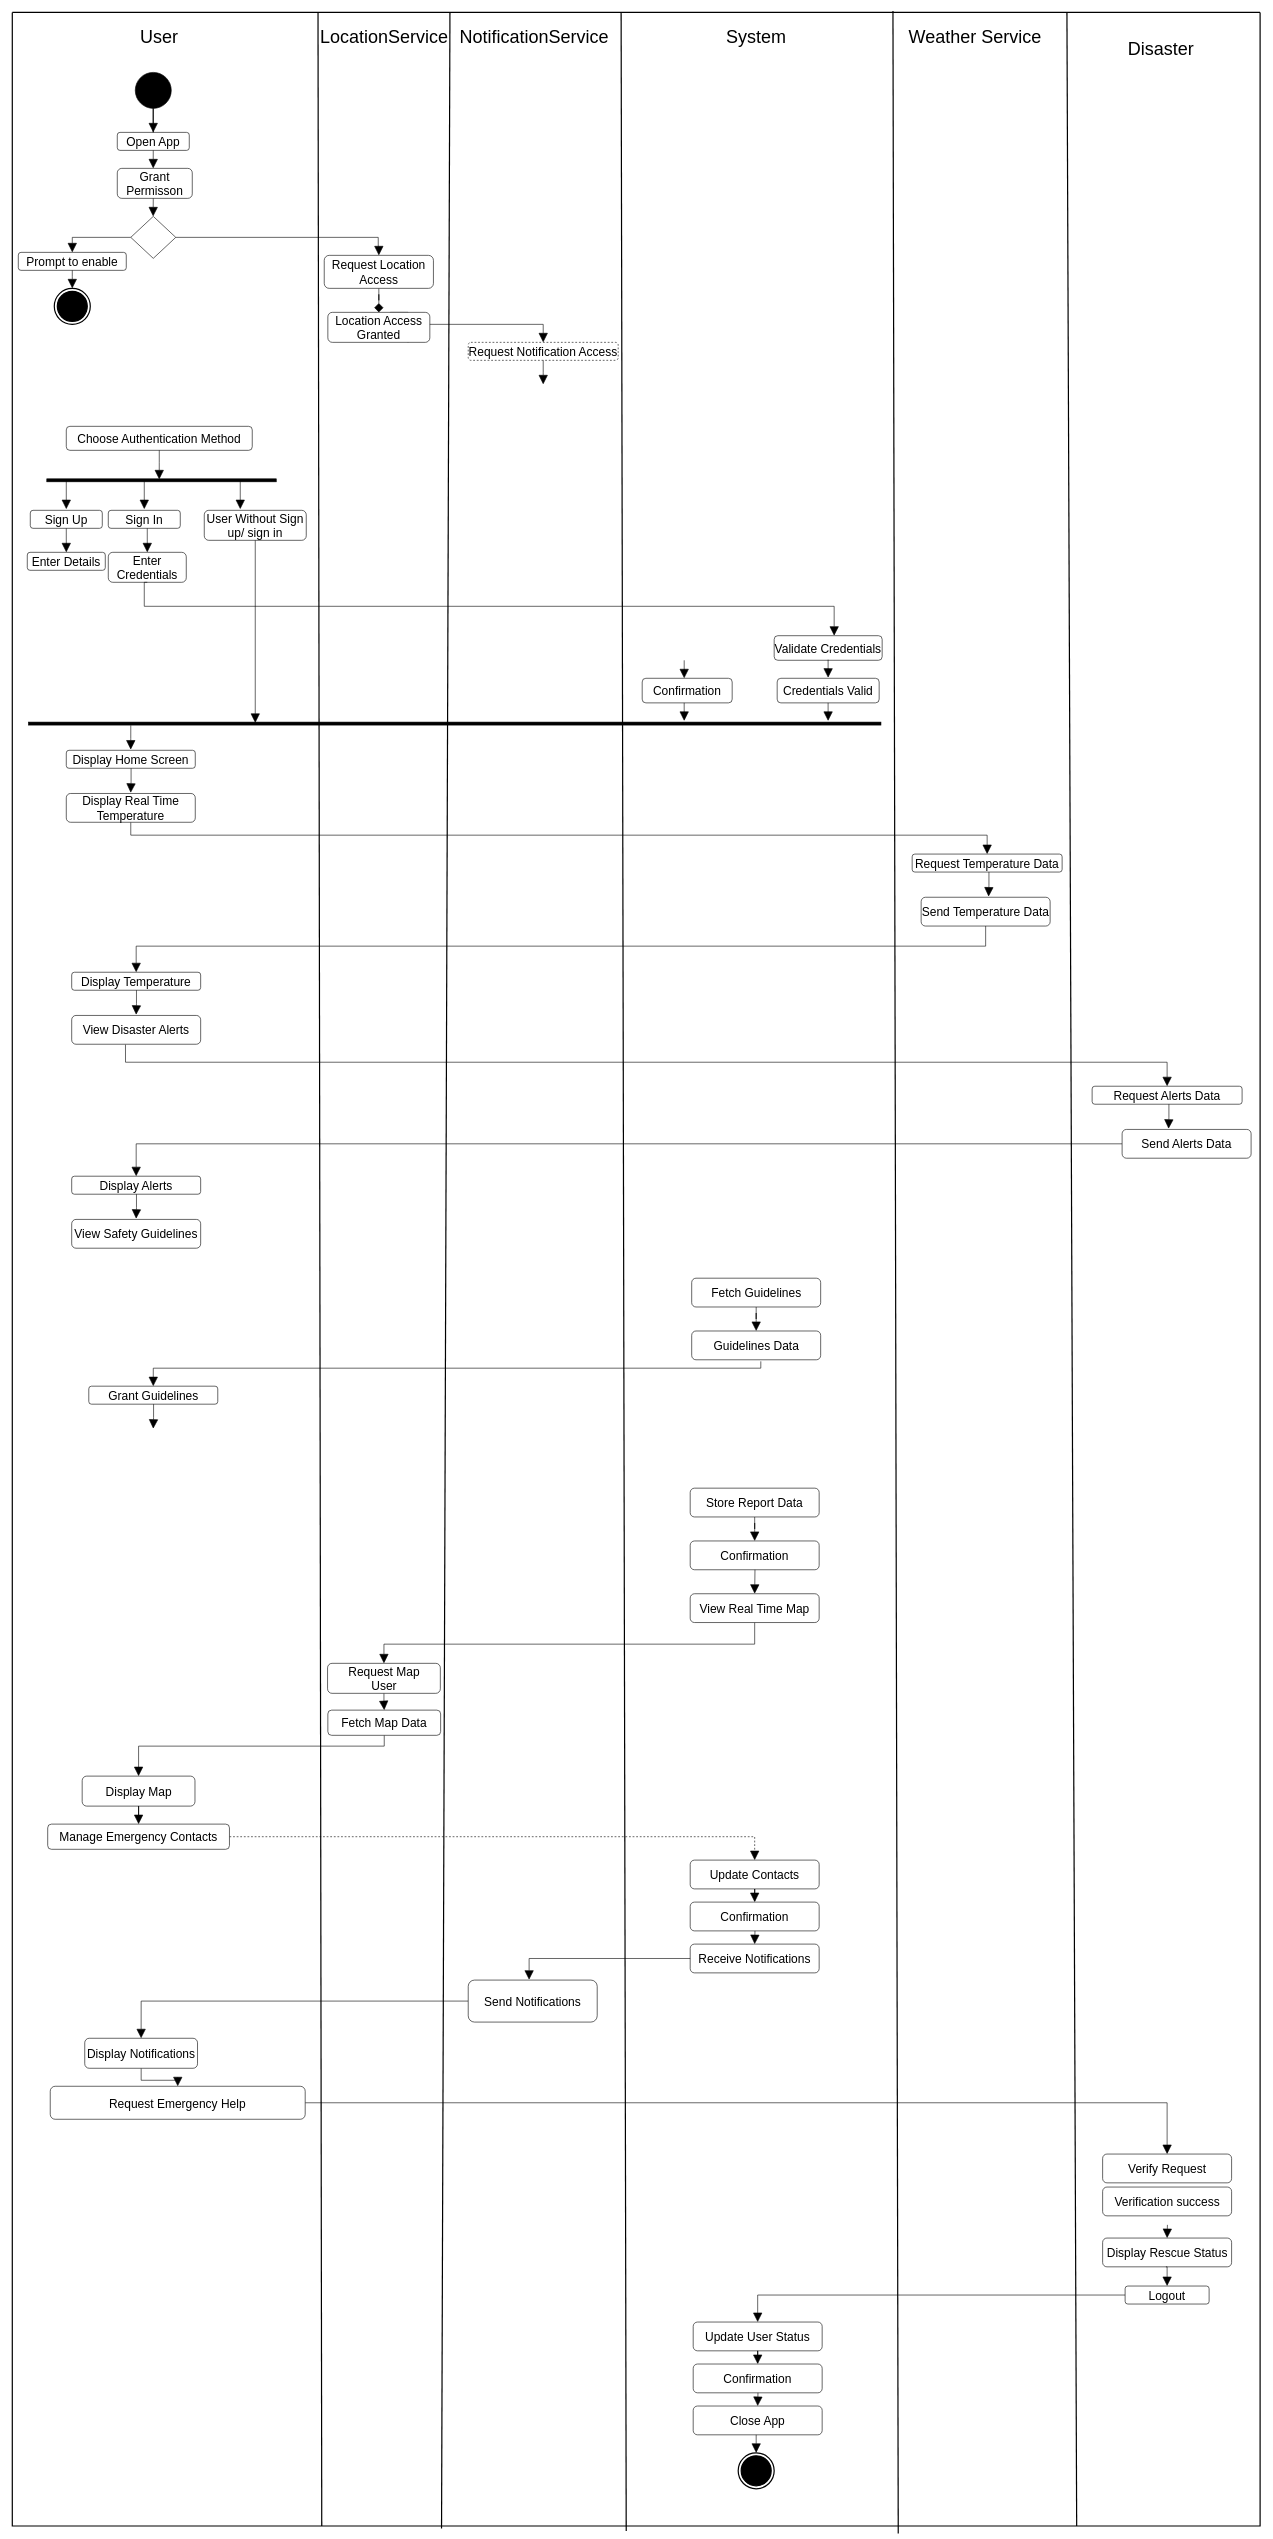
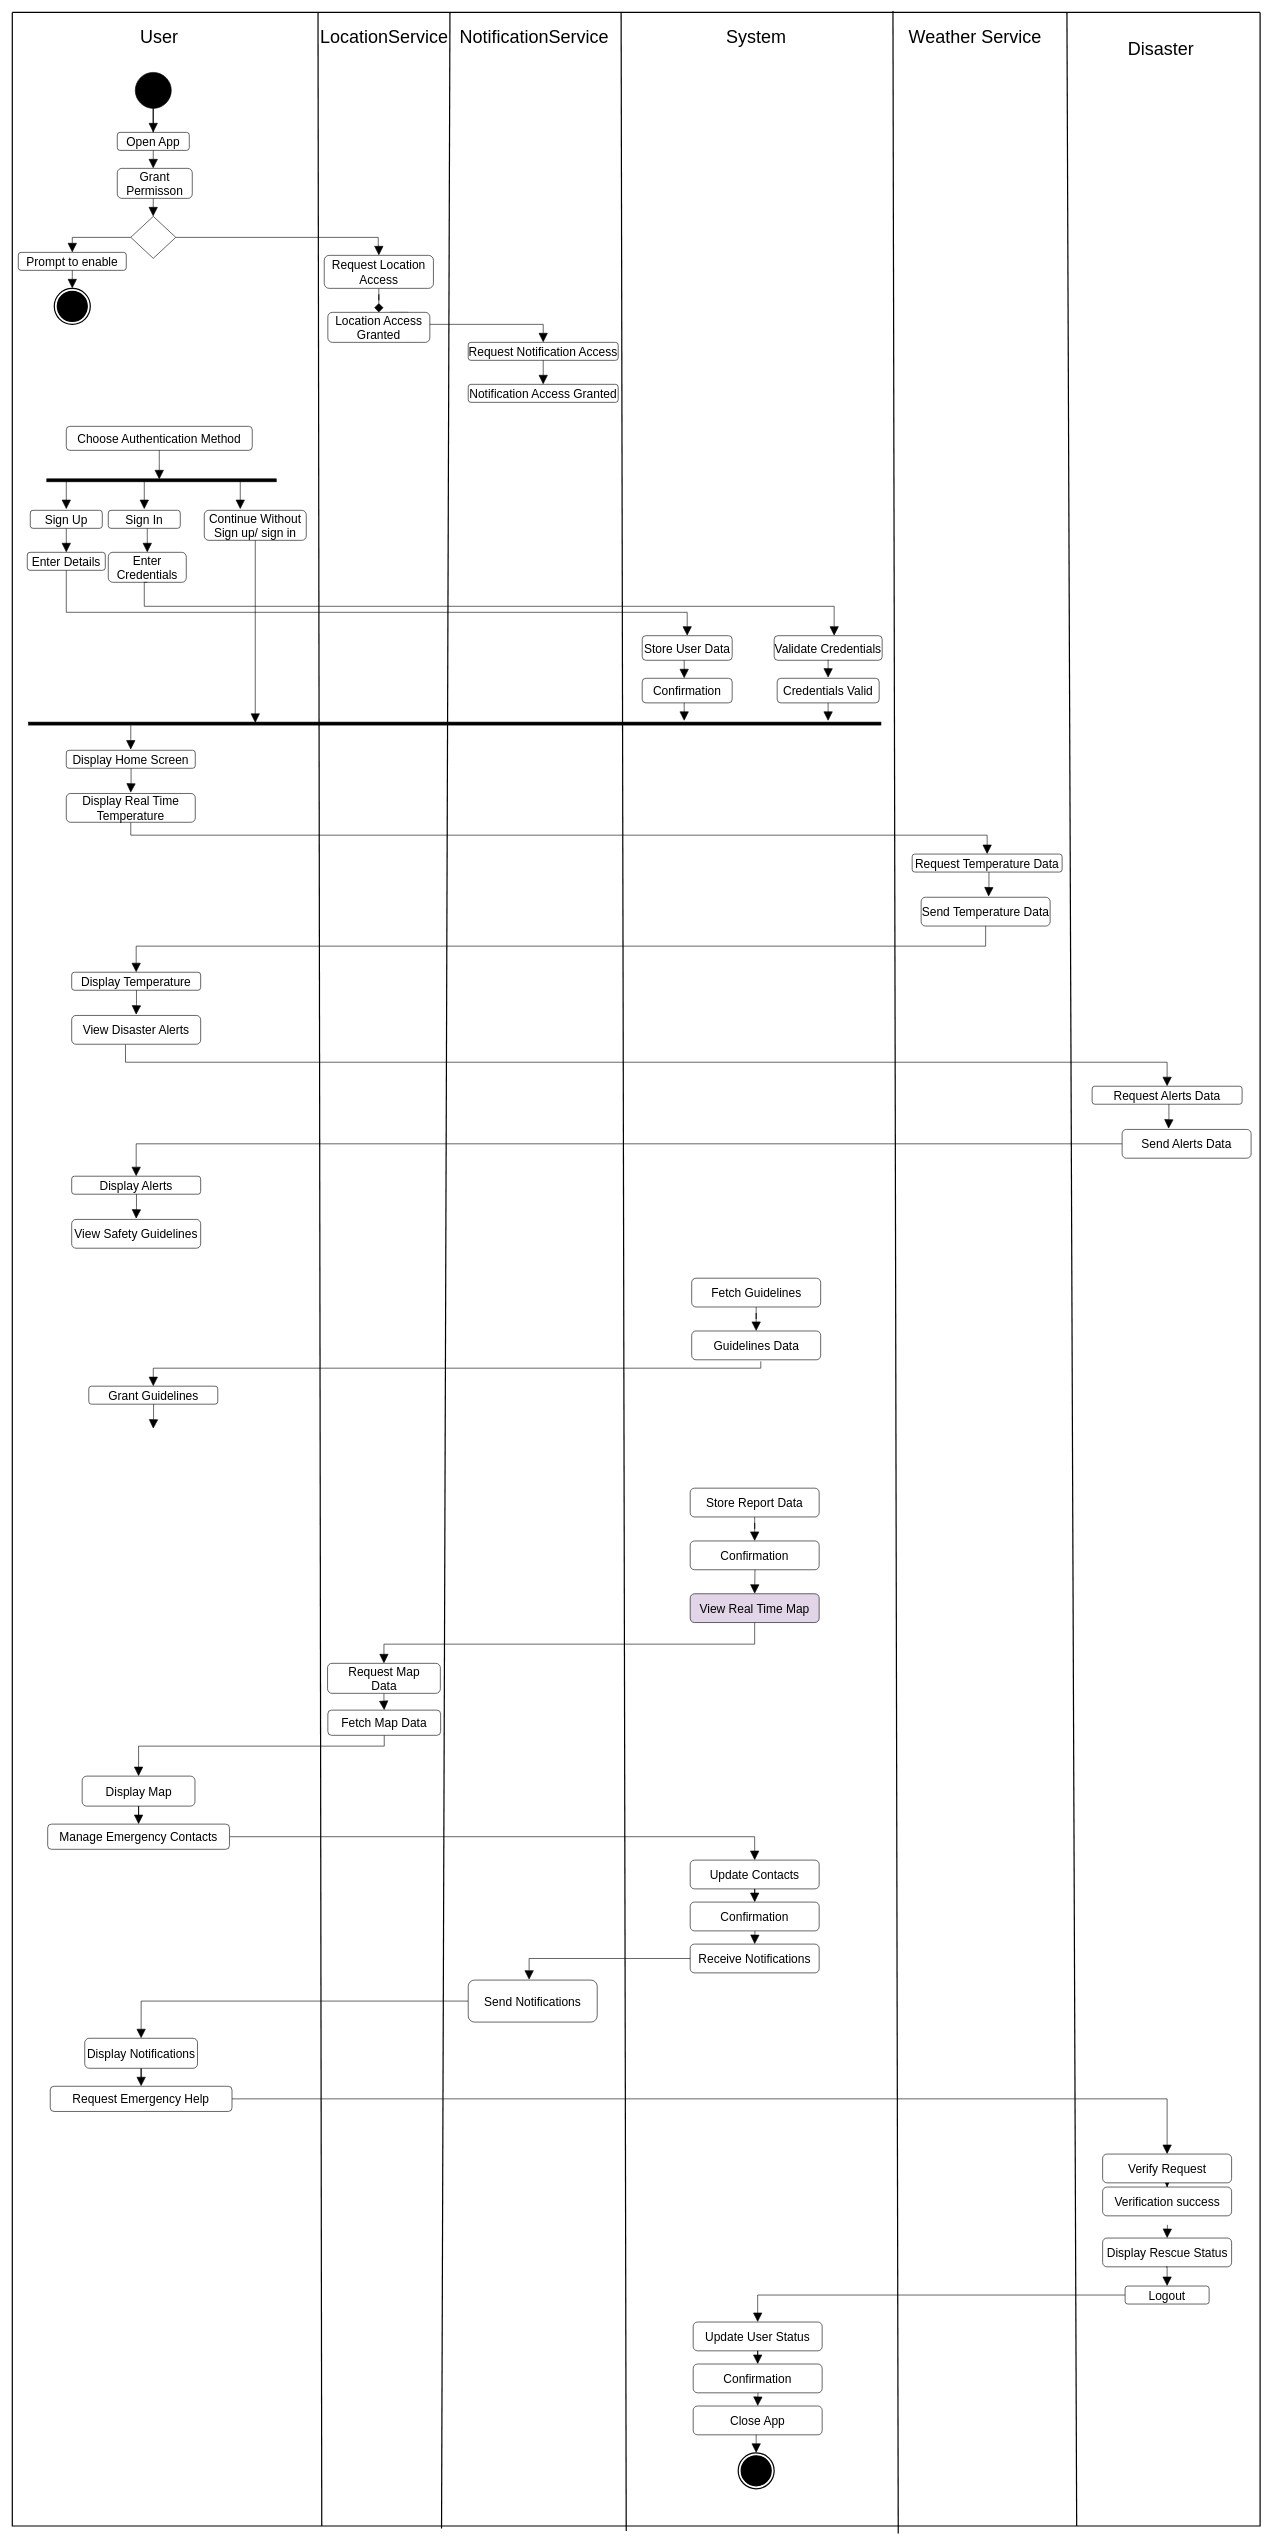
- <mxCell id="28" value="&lt;font style=&quot;font-size: 20px;&quot;&gt;Request Notification Access&lt;/font&gt;" style="rounded=1;whiteSpace=wrap;html=1;dashed=1;" vertex="1" parent="2"><mxGeometry x="760" y="550" width="250" height="30" as="geometry" /></mxCell>
+ <mxCell id="28" value="&lt;font style=&quot;font-size: 20px;&quot;&gt;Request Notification Access&lt;/font&gt;" style="rounded=1;whiteSpace=wrap;html=1;" vertex="1" parent="2"><mxGeometry x="760" y="550" width="250" height="30" as="geometry" /></mxCell>
+ <mxCell id="29" value="&lt;font style=&quot;font-size: 20px;&quot;&gt;Notification Access Granted&lt;/font&gt;" style="rounded=1;whiteSpace=wrap;html=1;" vertex="1" parent="2"><mxGeometry x="760" y="620" width="250" height="30" as="geometry" /></mxCell>
- <mxCell id="39" value="&lt;span style=&quot;font-size: 20px;&quot;&gt;User Without Sign up/ sign in&lt;/span&gt;" style="rounded=1;whiteSpace=wrap;html=1;" vertex="1" parent="2"><mxGeometry x="320" y="830" width="170" height="50" as="geometry" /></mxCell>
+ <mxCell id="39" value="&lt;span style=&quot;font-size: 20px;&quot;&gt;Continue Without Sign up/ sign in&lt;/span&gt;" style="rounded=1;whiteSpace=wrap;html=1;" vertex="1" parent="2"><mxGeometry x="320" y="830" width="170" height="50" as="geometry" /></mxCell>
+ <mxCell id="49" style="edgeStyle=orthogonalEdgeStyle;rounded=0;orthogonalLoop=1;jettySize=auto;html=1;entryX=0.5;entryY=0;entryDx=0;entryDy=0;curved=0;endArrow=block;endFill=1;endSize=13;" edge="1" parent="2" source="40" target="44"><mxGeometry relative="1" as="geometry"><Array as="points"><mxPoint x="90" y="1000" /><mxPoint x="1125" y="1000" /></Array></mxGeometry></mxCell>
+ <mxCell id="44" value="&lt;span style=&quot;font-size: 20px;&quot;&gt;Store User Data&lt;/span&gt;" style="rounded=1;whiteSpace=wrap;html=1;" vertex="1" parent="2"><mxGeometry x="1050" y="1039" width="150" height="41" as="geometry" /></mxCell>
- <mxCell id="87" value="&lt;span style=&quot;font-size: 20px;&quot;&gt;View Real Time Map&lt;/span&gt;" style="rounded=1;whiteSpace=wrap;html=1;" vertex="1" parent="2"><mxGeometry x="1130" y="2636" width="215" height="48" as="geometry" /></mxCell>
+ <mxCell id="87" value="&lt;span style=&quot;font-size: 20px;&quot;&gt;View Real Time Map&lt;/span&gt;" style="rounded=1;whiteSpace=wrap;html=1;fillColor=#e1d5e7;" vertex="1" parent="2"><mxGeometry x="1130" y="2636" width="215" height="48" as="geometry" /></mxCell>
- <mxCell id="89" value="&lt;span style=&quot;font-size: 20px;&quot;&gt;Request Map&lt;/span&gt;&lt;div&gt;&lt;span style=&quot;font-size: 20px;&quot;&gt;User&lt;/span&gt;&lt;/div&gt;" style="rounded=1;whiteSpace=wrap;html=1;" vertex="1" parent="2"><mxGeometry x="525.5" y="2752" width="188" height="50" as="geometry" /></mxCell>
+ <mxCell id="89" value="&lt;span style=&quot;font-size: 20px;&quot;&gt;Request Map&lt;/span&gt;&lt;div&gt;&lt;span style=&quot;font-size: 20px;&quot;&gt;Data&lt;/span&gt;&lt;/div&gt;" style="rounded=1;whiteSpace=wrap;html=1;" vertex="1" parent="2"><mxGeometry x="525.5" y="2752" width="188" height="50" as="geometry" /></mxCell>
- <mxCell id="94" style="edgeStyle=orthogonalEdgeStyle;rounded=0;orthogonalLoop=1;jettySize=auto;html=1;entryX=0.5;entryY=0;entryDx=0;entryDy=0;endSize=13;endArrow=block;endFill=1;dashed=1;" edge="1" parent="2" source="95" target="97"><mxGeometry relative="1" as="geometry" /></mxCell>
+ <mxCell id="94" style="edgeStyle=orthogonalEdgeStyle;rounded=0;orthogonalLoop=1;jettySize=auto;html=1;entryX=0.5;entryY=0;entryDx=0;entryDy=0;endSize=13;endArrow=block;endFill=1;" edge="1" parent="2" source="95" target="97"><mxGeometry relative="1" as="geometry" /></mxCell>
- <mxCell id="107" value="&lt;span style=&quot;font-size: 20px;&quot;&gt;Request Emergency Help&lt;/span&gt;" style="rounded=1;whiteSpace=wrap;html=1;" vertex="1" parent="2"><mxGeometry x="63.25" y="3457" width="425" height="55" as="geometry" /></mxCell>
+ <mxCell id="107" value="&lt;span style=&quot;font-size: 20px;&quot;&gt;Request Emergency Help&lt;/span&gt;" style="rounded=1;whiteSpace=wrap;html=1;" vertex="1" parent="2"><mxGeometry x="63.25" y="3457" width="303" height="42" as="geometry" /></mxCell>
+ <mxCell id="108" style="edgeStyle=orthogonalEdgeStyle;rounded=0;orthogonalLoop=1;jettySize=auto;html=1;entryX=0.5;entryY=0;entryDx=0;entryDy=0;endSize=13;endArrow=block;endFill=1;" edge="1" parent="2" source="109" target="110"><mxGeometry relative="1" as="geometry" /></mxCell>
